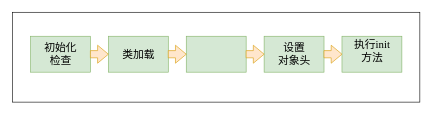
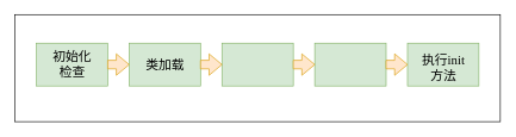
- <mxCell id="11" value="&lt;font style=&quot;font-size: 18px&quot;&gt;&lt;font face=&quot;Verdana&quot; style=&quot;font-size: 18px&quot;&gt;执行init&lt;br&gt;&lt;/font&gt;方法&lt;/font&gt;" style="text;html=1;align=center;verticalAlign=middle;whiteSpace=wrap;rounded=0;" vertex="1" parent="1"><mxGeometry x="582.5" y="65" width="75" height="40" as="geometry" /></mxCell>
+ <mxCell id="11" value="&lt;font style=&quot;font-size: 18px&quot;&gt;&lt;font face=&quot;Verdana&quot; style=&quot;font-size: 18px&quot;&gt;执行init&lt;br&gt;&lt;/font&gt;方法&lt;/font&gt;" style="text;html=1;align=center;verticalAlign=middle;whiteSpace=wrap;rounded=0;" vertex="1" parent="1"><mxGeometry x="582.5" y="75" width="75" height="40" as="geometry" /></mxCell>
- <mxCell id="9" value="&lt;font face=&quot;Verdana&quot;&gt;&lt;span style=&quot;font-size: 18px&quot;&gt;设置&lt;br&gt;对象头&lt;/span&gt;&lt;/font&gt;" style="text;html=1;strokeColor=none;fillColor=none;align=center;verticalAlign=middle;whiteSpace=wrap;rounded=0;" vertex="1" parent="1"><mxGeometry x="452.5" y="70" width="75" height="40" as="geometry" /></mxCell>
